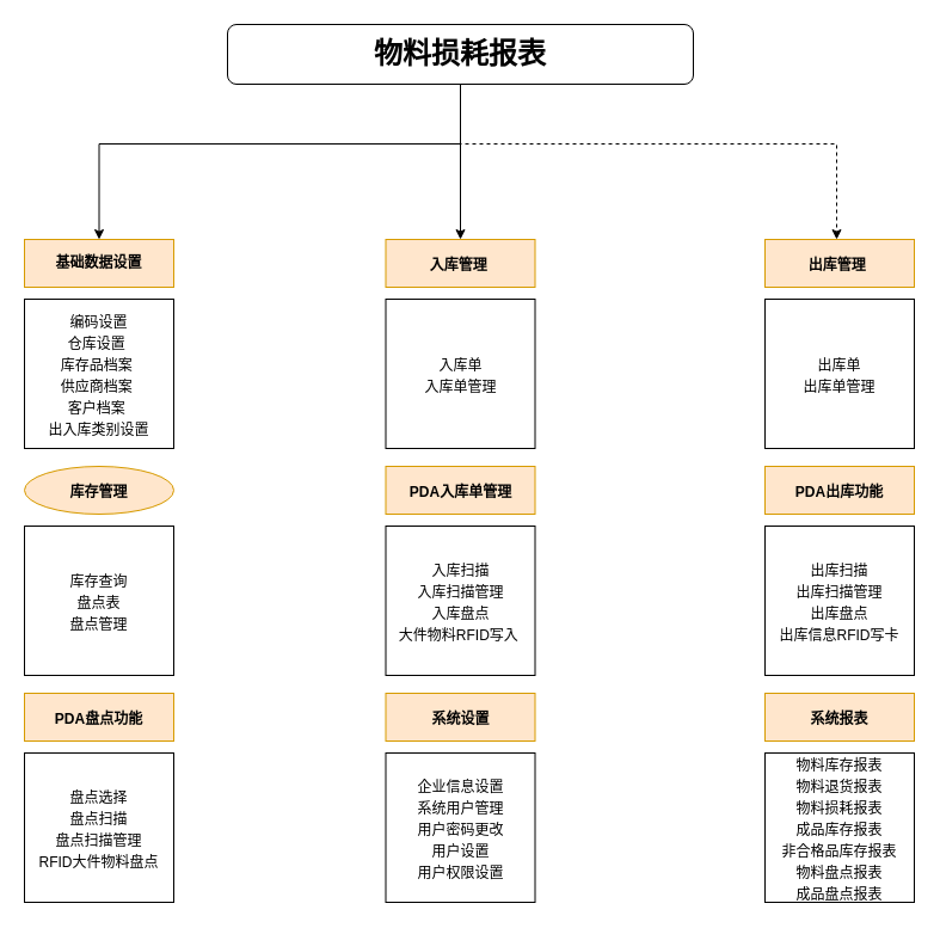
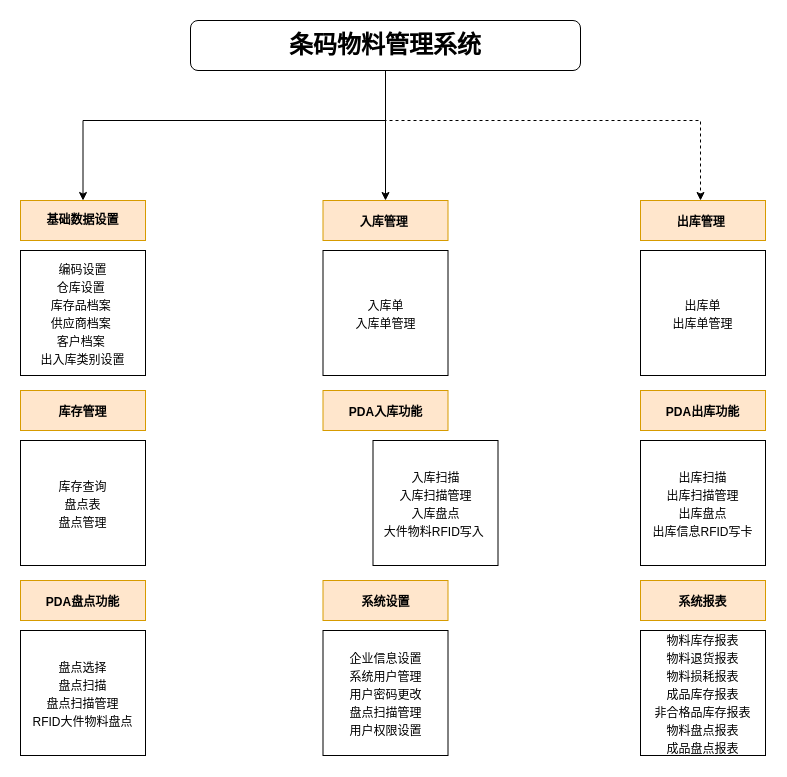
- <mxCell id="5" value="&lt;h1&gt;物料损耗报表&lt;/h1&gt;" style="rounded=1;whiteSpace=wrap;html=1;" vertex="1" parent="1"><mxGeometry x="190" y="20" width="390" height="50" as="geometry" /></mxCell>
+ <mxCell id="5" value="&lt;h1&gt;条码物料管理系统&lt;/h1&gt;" style="rounded=1;whiteSpace=wrap;html=1;" vertex="1" parent="1"><mxGeometry x="190" y="20" width="390" height="50" as="geometry" /></mxCell>
- <mxCell id="12" value="&lt;h4&gt;&lt;p class=&quot;p1&quot; style=&quot;margin: 0px; font-stretch: normal; line-height: normal; font-family: &amp;quot;pingfang sc&amp;quot;;&quot;&gt;库存管理&lt;/p&gt;&lt;/h4&gt;" style="ellipse;whiteSpace=wrap;html=1;fillColor=#ffe6cc;strokeColor=#d79b00;fontStyle=1;" vertex="1" parent="1"><mxGeometry x="20" y="390" width="125" height="40" as="geometry" /></mxCell>
+ <mxCell id="12" value="&lt;h4&gt;&lt;p class=&quot;p1&quot; style=&quot;margin: 0px; font-stretch: normal; line-height: normal; font-family: &amp;quot;pingfang sc&amp;quot;;&quot;&gt;库存管理&lt;/p&gt;&lt;/h4&gt;" style="whiteSpace=wrap;html=1;fillColor=#ffe6cc;strokeColor=#d79b00;fontStyle=1" vertex="1" parent="1"><mxGeometry x="20" y="390" width="125" height="40" as="geometry" /></mxCell>
- <mxCell id="13" value="&lt;h4 style=&quot;margin: 0px ; font-stretch: normal ; line-height: normal ; font-family: &amp;quot;pingfang sc&amp;quot;&quot;&gt;&lt;p class=&quot;p1&quot; style=&quot;margin: 0px; font-stretch: normal; line-height: normal; font-family: &amp;quot;pingfang sc&amp;quot;;&quot;&gt;&lt;span class=&quot;s1&quot; style=&quot;font-stretch: normal ; line-height: normal ; font-family: &amp;quot;helvetica&amp;quot;&quot;&gt;PDA&lt;/span&gt;入库单管理&lt;/p&gt;&lt;/h4&gt;" style="whiteSpace=wrap;html=1;fillColor=#ffe6cc;strokeColor=#d79b00;fontStyle=1" vertex="1" parent="1"><mxGeometry x="322.5" y="390" width="125" height="40" as="geometry" /></mxCell>
+ <mxCell id="13" value="&lt;h4 style=&quot;margin: 0px ; font-stretch: normal ; line-height: normal ; font-family: &amp;quot;pingfang sc&amp;quot;&quot;&gt;&lt;p class=&quot;p1&quot; style=&quot;margin: 0px; font-stretch: normal; line-height: normal; font-family: &amp;quot;pingfang sc&amp;quot;;&quot;&gt;&lt;span class=&quot;s1&quot; style=&quot;font-stretch: normal ; line-height: normal ; font-family: &amp;quot;helvetica&amp;quot;&quot;&gt;PDA&lt;/span&gt;入库功能&lt;/p&gt;&lt;/h4&gt;" style="whiteSpace=wrap;html=1;fillColor=#ffe6cc;strokeColor=#d79b00;fontStyle=1" vertex="1" parent="1"><mxGeometry x="322.5" y="390" width="125" height="40" as="geometry" /></mxCell>
- <mxCell id="16" value="&lt;p class=&quot;p1&quot; style=&quot;margin: 0px ; font-stretch: normal ; line-height: normal ; font-family: &amp;quot;pingfang sc&amp;quot;&quot;&gt;入库扫描&lt;/p&gt;&lt;p class=&quot;p1&quot; style=&quot;margin: 0px ; font-stretch: normal ; line-height: normal ; font-family: &amp;quot;pingfang sc&amp;quot;&quot;&gt;入库扫描管理&lt;/p&gt;&lt;p class=&quot;p1&quot; style=&quot;margin: 0px ; font-stretch: normal ; line-height: normal ; font-family: &amp;quot;pingfang sc&amp;quot;&quot;&gt;入库盘点&lt;/p&gt;&lt;p class=&quot;p1&quot; style=&quot;margin: 0px ; font-stretch: normal ; line-height: normal ; font-family: &amp;quot;pingfang sc&amp;quot;&quot;&gt;大件物料&lt;span class=&quot;s1&quot; style=&quot;font-stretch: normal ; line-height: normal ; font-family: &amp;quot;helvetica&amp;quot;&quot;&gt;RFID&lt;/span&gt;写入&lt;span class=&quot;s1&quot; style=&quot;font-stretch: normal ; line-height: normal ; font-family: &amp;quot;helvetica&amp;quot;&quot;&gt;&lt;span class=&quot;Apple-converted-space&quot;&gt;&amp;nbsp;&lt;/span&gt;&lt;/span&gt;&lt;/p&gt;" style="whiteSpace=wrap;html=1;aspect=fixed;align=center;" vertex="1" parent="1"><mxGeometry x="322.5" y="440" width="125" height="125" as="geometry" /></mxCell>
+ <mxCell id="16" value="&lt;p class=&quot;p1&quot; style=&quot;margin: 0px ; font-stretch: normal ; line-height: normal ; font-family: &amp;quot;pingfang sc&amp;quot;&quot;&gt;入库扫描&lt;/p&gt;&lt;p class=&quot;p1&quot; style=&quot;margin: 0px ; font-stretch: normal ; line-height: normal ; font-family: &amp;quot;pingfang sc&amp;quot;&quot;&gt;入库扫描管理&lt;/p&gt;&lt;p class=&quot;p1&quot; style=&quot;margin: 0px ; font-stretch: normal ; line-height: normal ; font-family: &amp;quot;pingfang sc&amp;quot;&quot;&gt;入库盘点&lt;/p&gt;&lt;p class=&quot;p1&quot; style=&quot;margin: 0px ; font-stretch: normal ; line-height: normal ; font-family: &amp;quot;pingfang sc&amp;quot;&quot;&gt;大件物料&lt;span class=&quot;s1&quot; style=&quot;font-stretch: normal ; line-height: normal ; font-family: &amp;quot;helvetica&amp;quot;&quot;&gt;RFID&lt;/span&gt;写入&lt;span class=&quot;s1&quot; style=&quot;font-stretch: normal ; line-height: normal ; font-family: &amp;quot;helvetica&amp;quot;&quot;&gt;&lt;span class=&quot;Apple-converted-space&quot;&gt;&amp;nbsp;&lt;/span&gt;&lt;/span&gt;&lt;/p&gt;" style="whiteSpace=wrap;html=1;aspect=fixed;align=center;" vertex="1" parent="1"><mxGeometry x="372.5" y="440" width="125" height="125" as="geometry" /></mxCell>
- <mxCell id="22" value="&lt;p class=&quot;p1&quot; style=&quot;margin: 0px ; font-stretch: normal ; line-height: normal ; font-family: &amp;#34;pingfang sc&amp;#34;&quot;&gt;企业信息设置&lt;/p&gt;&lt;p class=&quot;p1&quot; style=&quot;margin: 0px ; font-stretch: normal ; line-height: normal ; font-family: &amp;#34;pingfang sc&amp;#34;&quot;&gt;系统用户管理&lt;/p&gt;&lt;p class=&quot;p1&quot; style=&quot;margin: 0px ; font-stretch: normal ; line-height: normal ; font-family: &amp;#34;pingfang sc&amp;#34;&quot;&gt;用户密码更改&lt;/p&gt;&lt;p class=&quot;p1&quot; style=&quot;margin: 0px ; font-stretch: normal ; line-height: normal ; font-family: &amp;#34;pingfang sc&amp;#34;&quot;&gt;用户设置&lt;/p&gt;&lt;p class=&quot;p1&quot; style=&quot;margin: 0px ; font-stretch: normal ; line-height: normal ; font-family: &amp;#34;pingfang sc&amp;#34;&quot;&gt;用户权限设置&lt;/p&gt;" style="whiteSpace=wrap;html=1;aspect=fixed;" vertex="1" parent="1"><mxGeometry x="322.5" y="630" width="125" height="125" as="geometry" /></mxCell>
+ <mxCell id="22" value="&lt;p class=&quot;p1&quot; style=&quot;margin: 0px ; font-stretch: normal ; line-height: normal ; font-family: &amp;#34;pingfang sc&amp;#34;&quot;&gt;企业信息设置&lt;/p&gt;&lt;p class=&quot;p1&quot; style=&quot;margin: 0px ; font-stretch: normal ; line-height: normal ; font-family: &amp;#34;pingfang sc&amp;#34;&quot;&gt;系统用户管理&lt;/p&gt;&lt;p class=&quot;p1&quot; style=&quot;margin: 0px ; font-stretch: normal ; line-height: normal ; font-family: &amp;#34;pingfang sc&amp;#34;&quot;&gt;用户密码更改&lt;/p&gt;&lt;p class=&quot;p1&quot; style=&quot;margin: 0px ; font-stretch: normal ; line-height: normal ; font-family: &amp;#34;pingfang sc&amp;#34;&quot;&gt;盘点扫描管理&lt;/p&gt;&lt;p class=&quot;p1&quot; style=&quot;margin: 0px ; font-stretch: normal ; line-height: normal ; font-family: &amp;#34;pingfang sc&amp;#34;&quot;&gt;用户权限设置&lt;/p&gt;" style="whiteSpace=wrap;html=1;aspect=fixed;" vertex="1" parent="1"><mxGeometry x="322.5" y="630" width="125" height="125" as="geometry" /></mxCell>
